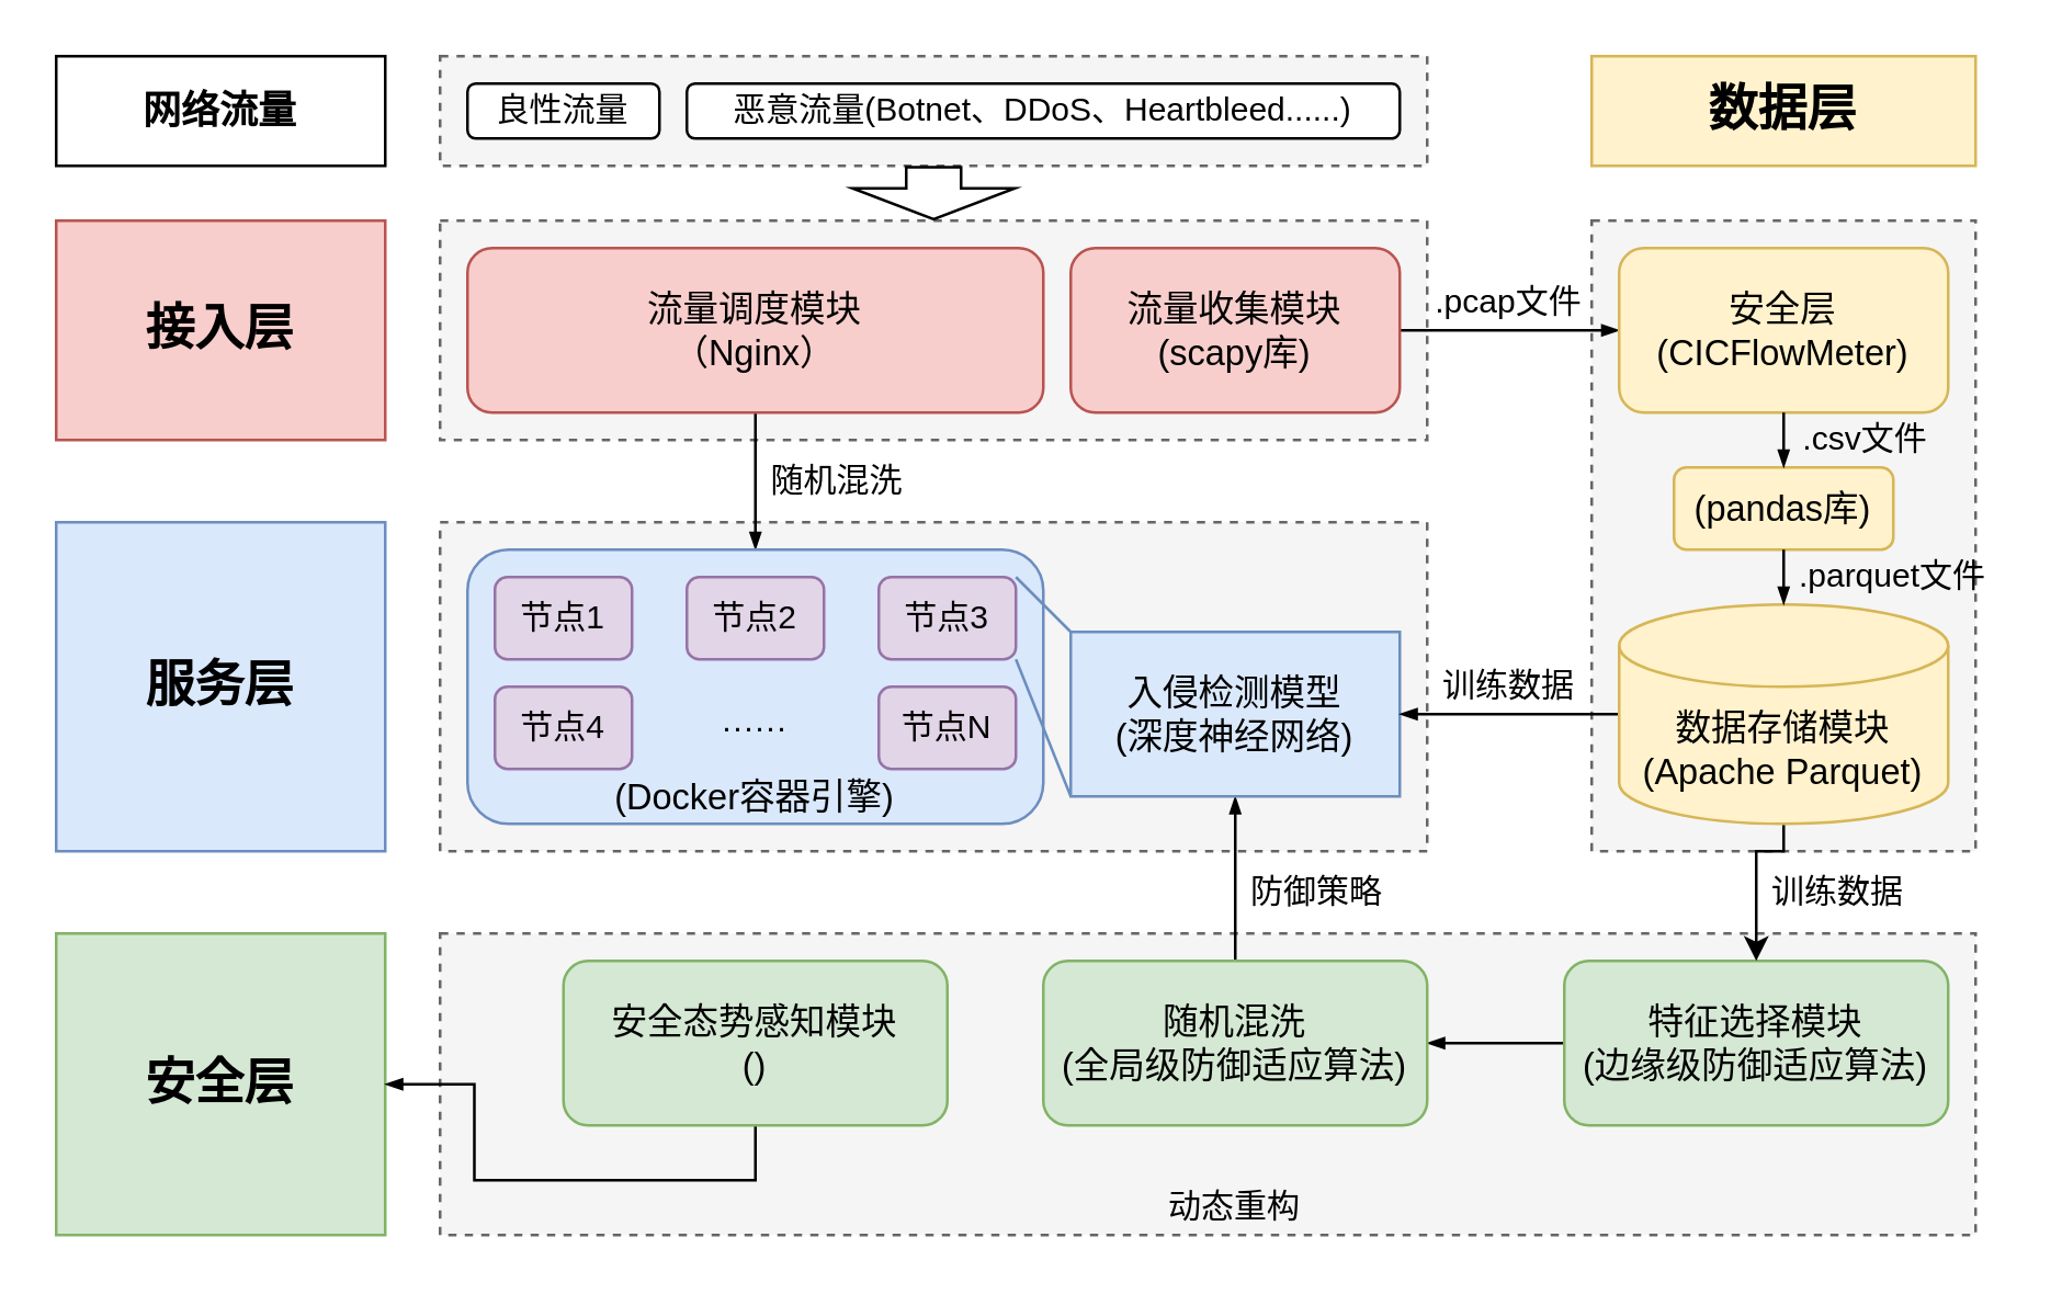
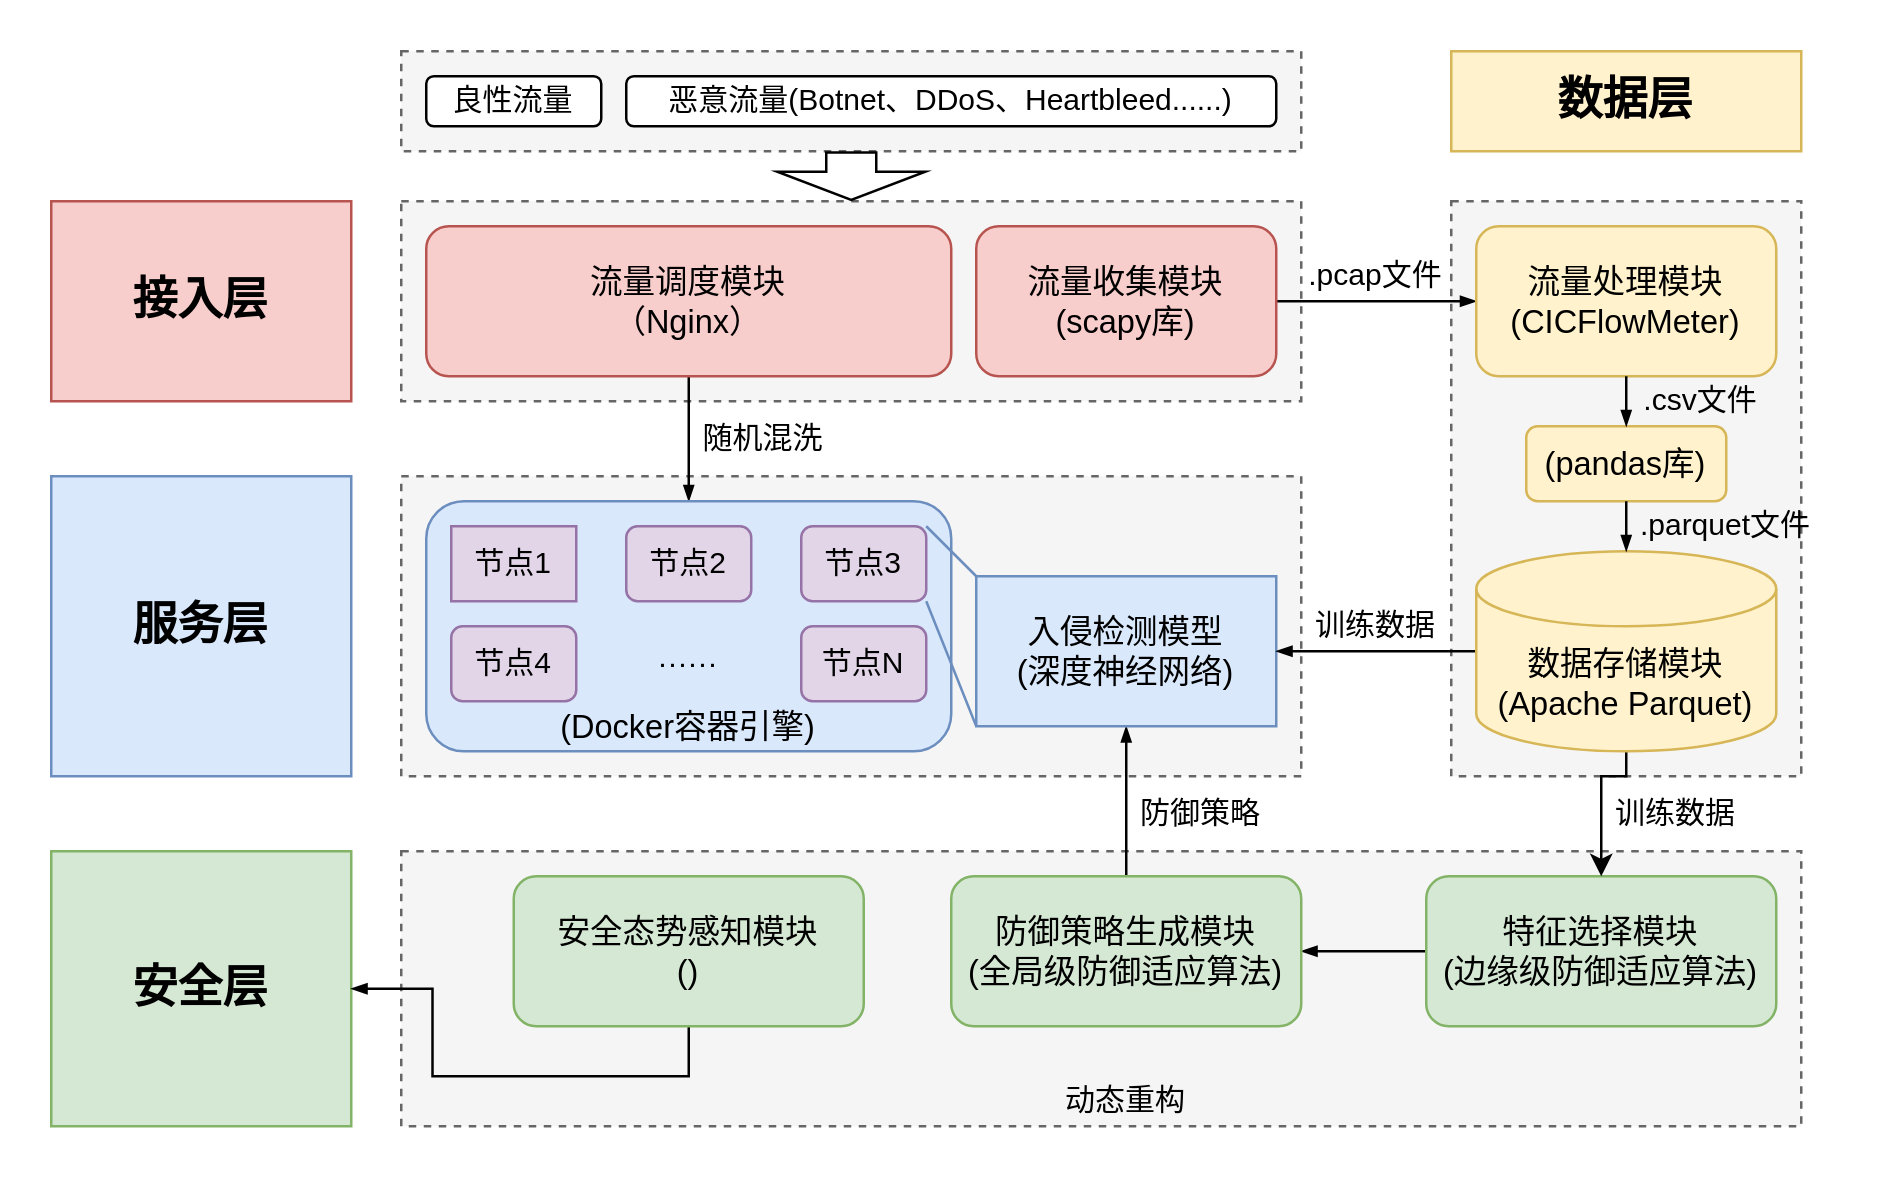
- <mxCell id="25" value="网络流量" style="rounded=0;whiteSpace=wrap;html=1;fontSize=14;fontStyle=1" vertex="1" parent="1"><mxGeometry x="20" y="20" width="120" height="40" as="geometry" /></mxCell>
- <mxCell id="19" value="安全层&lt;br&gt;(CICFlowMeter)" style="rounded=1;whiteSpace=wrap;html=1;fillColor=#fff2cc;strokeColor=#d6b656;fontSize=13;" vertex="1" parent="1"><mxGeometry x="590" y="90" width="120" height="60" as="geometry" /></mxCell>
+ <mxCell id="19" value="流量处理模块&lt;br&gt;(CICFlowMeter)" style="rounded=1;whiteSpace=wrap;html=1;fillColor=#fff2cc;strokeColor=#d6b656;fontSize=13;" vertex="1" parent="1"><mxGeometry x="590" y="90" width="120" height="60" as="geometry" /></mxCell>
- <mxCell id="27" value="节点1" style="rounded=1;whiteSpace=wrap;html=1;fillColor=#e1d5e7;strokeColor=#9673a6;" vertex="1" parent="1"><mxGeometry x="180" y="210" width="50" height="30" as="geometry" /></mxCell>
+ <mxCell id="27" value="节点1" style="whiteSpace=wrap;html=1;fillColor=#e1d5e7;strokeColor=#9673a6;rounded=0;" vertex="1" parent="1"><mxGeometry x="180" y="210" width="50" height="30" as="geometry" /></mxCell>
- <mxCell id="13" value="&lt;div&gt;随机混洗&lt;/div&gt;&lt;div&gt;(全局级防御适应算法)&lt;/div&gt;" style="rounded=1;whiteSpace=wrap;html=1;fillColor=#d5e8d4;strokeColor=#82b366;fontSize=13;" vertex="1" parent="1"><mxGeometry x="380" y="350" width="140" height="60" as="geometry" /></mxCell>
+ <mxCell id="13" value="&lt;div&gt;防御策略生成模块&lt;/div&gt;&lt;div&gt;(全局级防御适应算法)&lt;/div&gt;" style="rounded=1;whiteSpace=wrap;html=1;fillColor=#d5e8d4;strokeColor=#82b366;fontSize=13;" vertex="1" parent="1"><mxGeometry x="380" y="350" width="140" height="60" as="geometry" /></mxCell>
